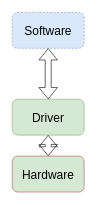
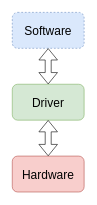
- <mxCell id="3" value="&lt;font style=&quot;font-size: 20px;&quot;&gt;Driver&lt;/font&gt;" style="rounded=1;whiteSpace=wrap;html=1;fillColor=#d5e8d4;strokeColor=#82b366;" vertex="1" parent="1"><mxGeometry x="20" y="165" width="120" height="60" as="geometry" /></mxCell>
+ <mxCell id="3" value="&lt;font style=&quot;font-size: 20px;&quot;&gt;Driver&lt;/font&gt;" style="rounded=1;whiteSpace=wrap;html=1;fillColor=#d5e8d4;strokeColor=#82b366;" vertex="1" parent="1"><mxGeometry x="20" y="140" width="120" height="60" as="geometry" /></mxCell>
- <mxCell id="4" value="&lt;font style=&quot;font-size: 20px;&quot;&gt;Hardware&lt;/font&gt;" style="rounded=1;whiteSpace=wrap;html=1;fillColor=#d5e8d4;strokeColor=#b85450;" vertex="1" parent="1"><mxGeometry x="20" y="260" width="120" height="60" as="geometry" /></mxCell>
+ <mxCell id="4" value="&lt;font style=&quot;font-size: 20px;&quot;&gt;Hardware&lt;/font&gt;" style="rounded=1;whiteSpace=wrap;html=1;fillColor=#f8cecc;strokeColor=#b85450;" vertex="1" parent="1"><mxGeometry x="20" y="260" width="120" height="60" as="geometry" /></mxCell>
